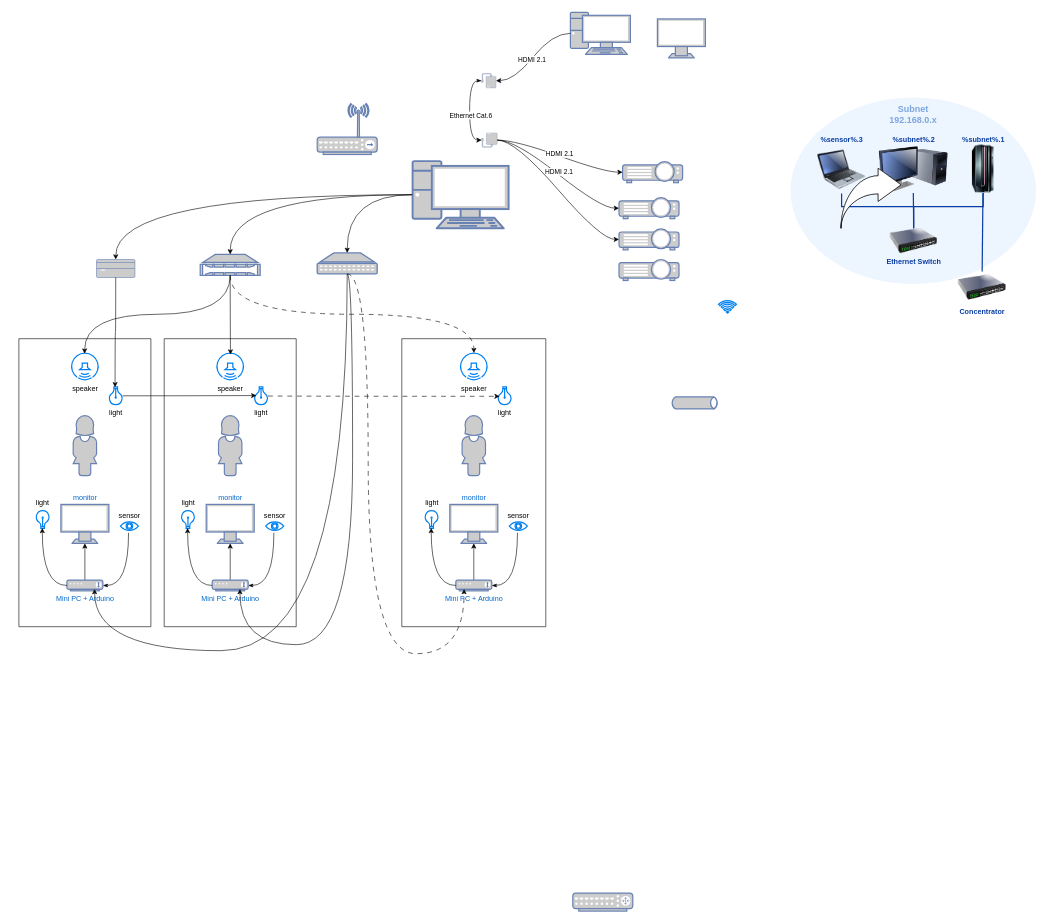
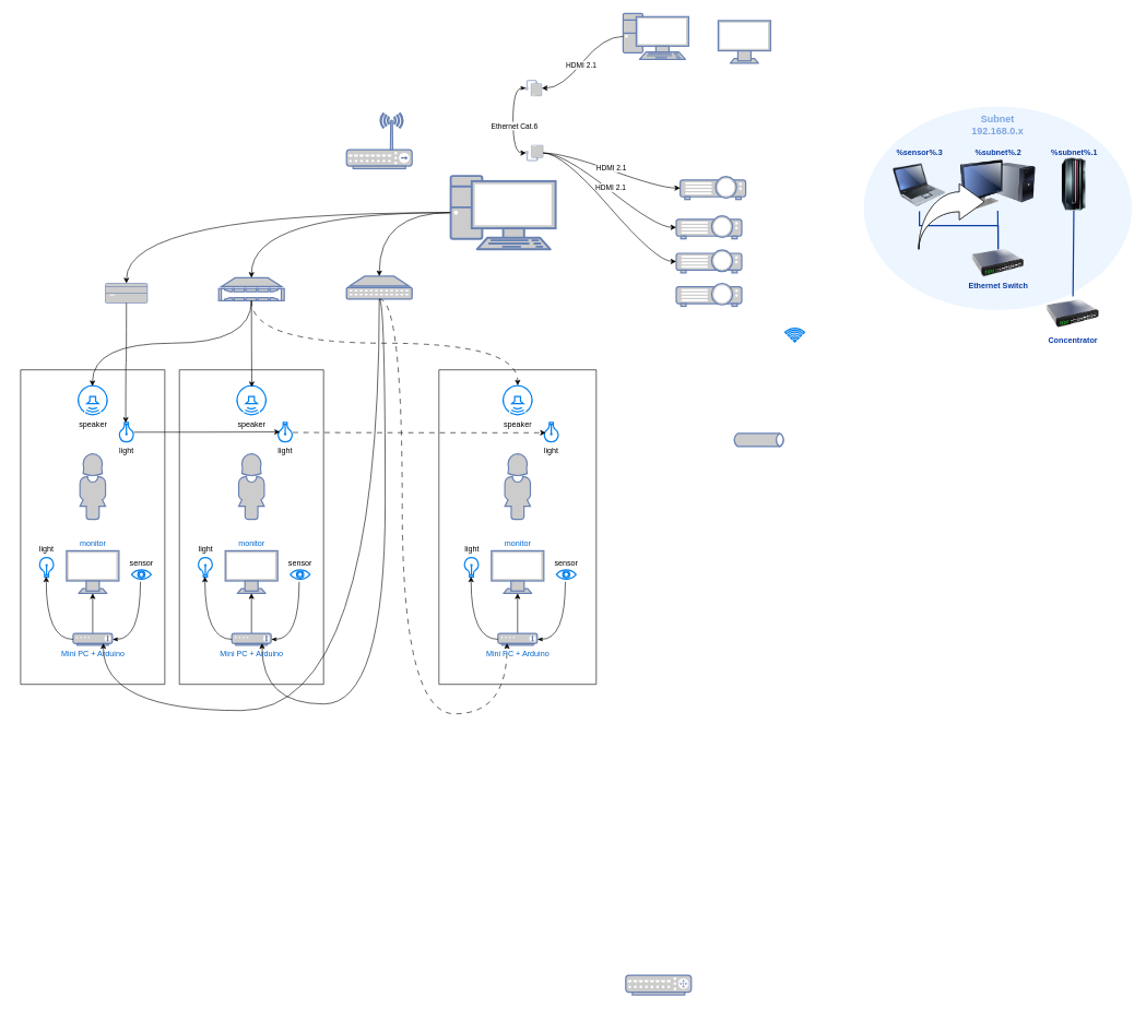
- <mxCell id="5" style="edgeStyle=orthogonalEdgeStyle;html=1;endArrow=none;endFill=0;strokeWidth=2;fontSize=12;fontColor=#0A3DA3;strokeColor=#0A3DA3;rounded=0;startSize=8;endSize=8;curved=0;" parent="2" source="8" target="9" edge="1"><mxGeometry relative="1" as="geometry"><mxPoint x="205" y="211" as="targetPoint" /><Array as="points"><mxPoint x="321" y="182" /><mxPoint x="205" y="182" /></Array></mxGeometry></mxCell>
